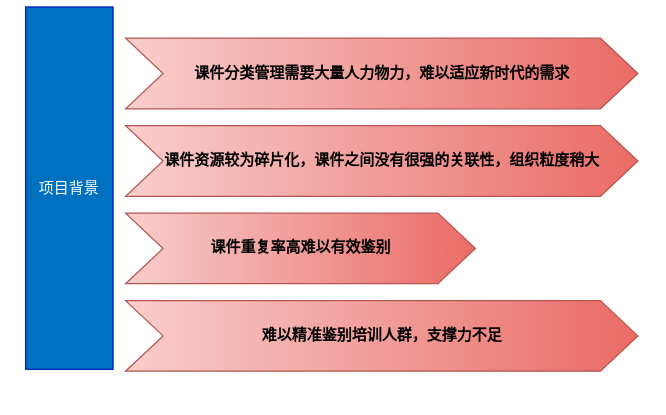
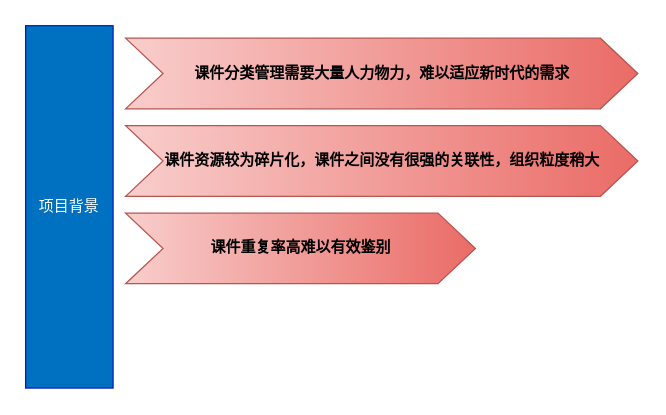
- <mxCell id="3" value="项目背景" style="rounded=0;whiteSpace=wrap;html=1;fillColor=#0070C0;strokeColor=#001DBC;fontColor=#ffffff;" vertex="1" parent="1"><mxGeometry x="20" y="5" width="70" height="290" as="geometry" /></mxCell>
+ <mxCell id="3" value="项目背景" style="rounded=0;whiteSpace=wrap;html=1;fillColor=#0070C0;strokeColor=#001DBC;fontColor=#ffffff;" vertex="1" parent="1"><mxGeometry x="20" y="20" width="70" height="290" as="geometry" /></mxCell>
- <mxCell id="5" value="&lt;b&gt;难以精准鉴别培训人群，支撑力不足&lt;/b&gt;" style="html=1;shadow=0;dashed=0;align=center;verticalAlign=middle;shape=mxgraph.arrows2.arrow;dy=0;dx=30;notch=30;direction=east;fillColor=#f8cecc;gradientColor=#ea6b66;strokeColor=#b85450;gradientDirection=east;" vertex="1" parent="1"><mxGeometry x="100" y="240.01" width="410.01" height="56.51" as="geometry" /></mxCell>
